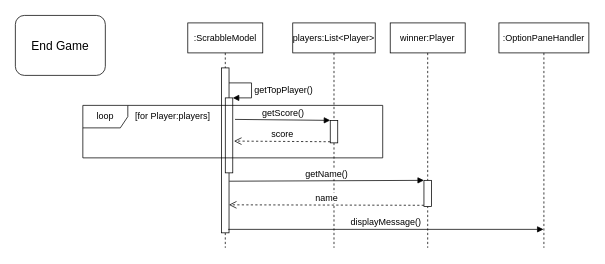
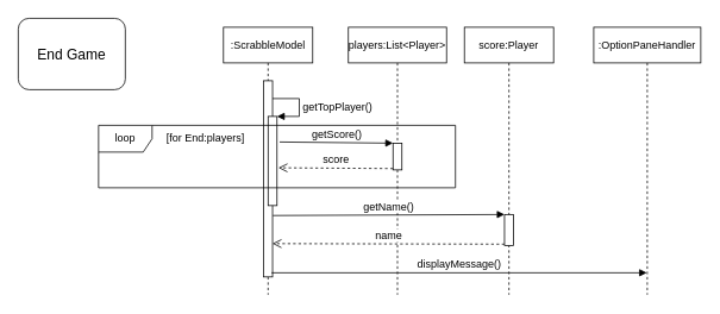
- <mxCell id="17" value="winner:Player" style="shape=umlLifeline;perimeter=lifelinePerimeter;whiteSpace=wrap;html=1;container=1;collapsible=0;recursiveResize=0;outlineConnect=0;fontSize=12;" vertex="1" parent="1"><mxGeometry x="520" y="30" width="100" height="300" as="geometry" /></mxCell>
+ <mxCell id="17" value="score:Player" style="shape=umlLifeline;perimeter=lifelinePerimeter;whiteSpace=wrap;html=1;container=1;collapsible=0;recursiveResize=0;outlineConnect=0;fontSize=12;" vertex="1" parent="1"><mxGeometry x="520" y="30" width="100" height="300" as="geometry" /></mxCell>
- <mxCell id="10" value="[for Player:players]" style="text;html=1;strokeColor=none;fillColor=none;align=center;verticalAlign=middle;whiteSpace=wrap;rounded=0;fontSize=12;" vertex="1" parent="1"><mxGeometry x="170" y="140" width="120" height="30" as="geometry" /></mxCell>
+ <mxCell id="10" value="[for End:players]" style="text;html=1;strokeColor=none;fillColor=none;align=center;verticalAlign=middle;whiteSpace=wrap;rounded=0;fontSize=12;" vertex="1" parent="1"><mxGeometry x="170" y="140" width="120" height="30" as="geometry" /></mxCell>
